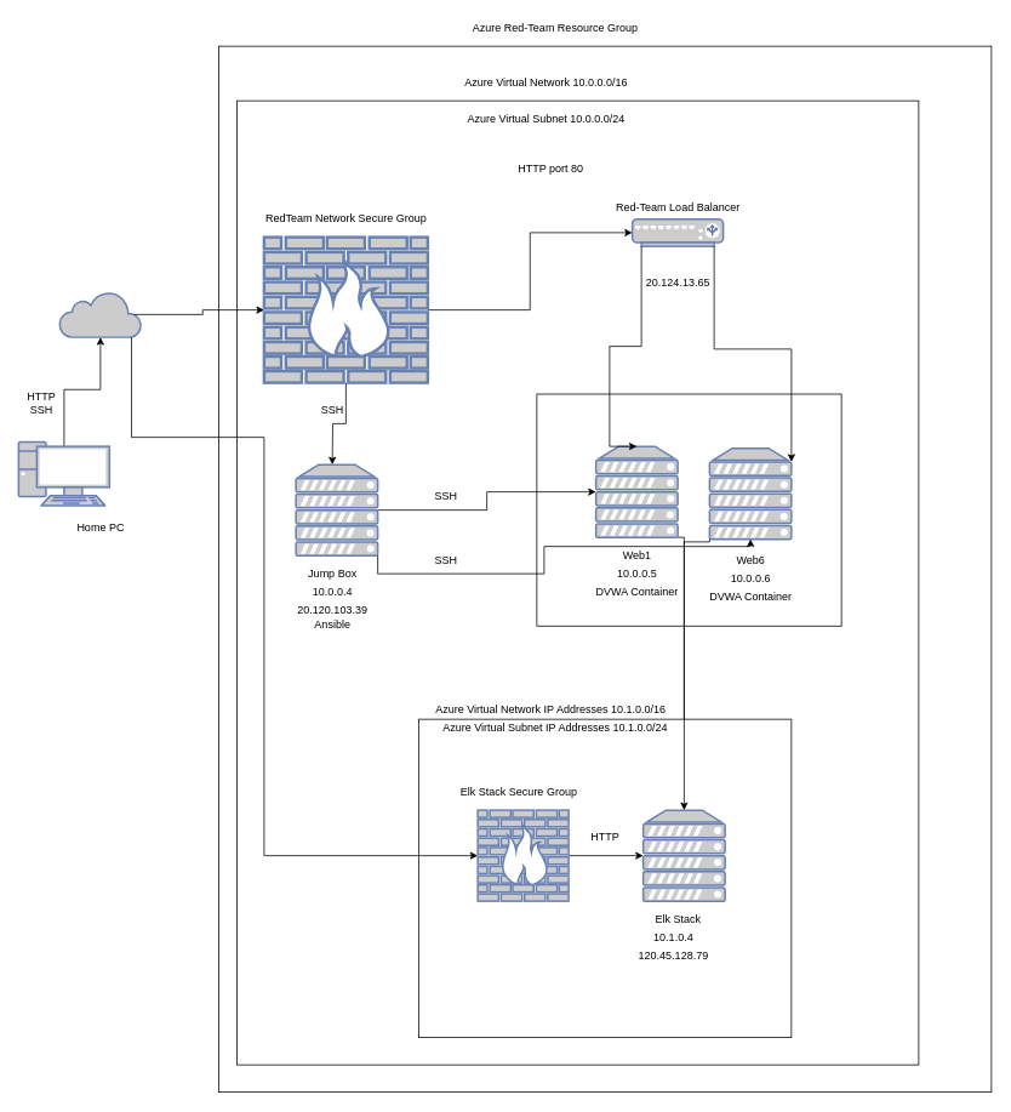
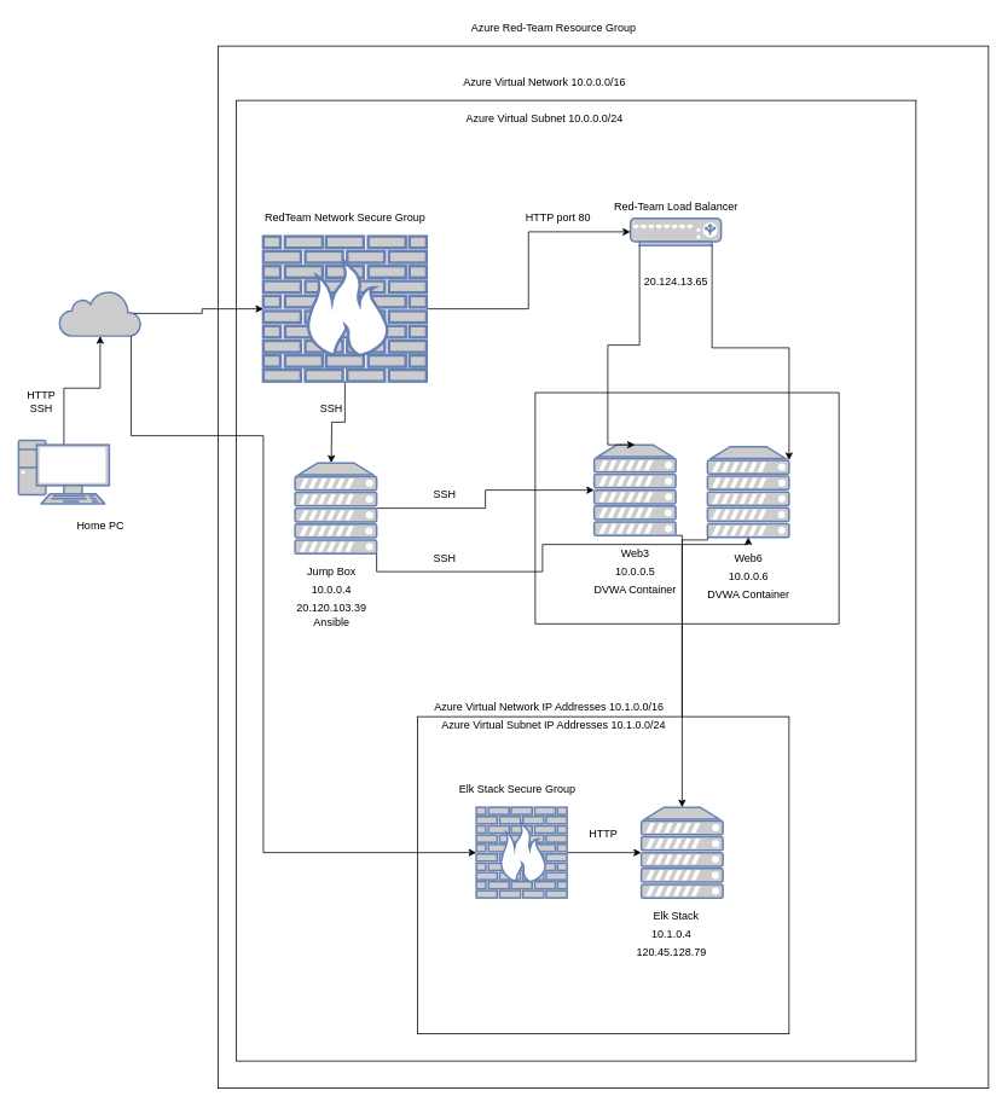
- <mxCell id="39" value="HTTP port 80" style="text;html=1;resizable=0;autosize=1;align=center;verticalAlign=middle;points=[];fillColor=none;strokeColor=none;rounded=0;" parent="1" vertex="1"><mxGeometry x="560" y="175" width="90" height="20" as="geometry" /></mxCell>
+ <mxCell id="39" value="HTTP port 80" style="text;html=1;resizable=0;autosize=1;align=center;verticalAlign=middle;points=[];fillColor=none;strokeColor=none;rounded=0;" parent="1" vertex="1"><mxGeometry x="570" y="230" width="90" height="20" as="geometry" /></mxCell>
- <mxCell id="28" value="Web1" style="text;html=1;resizable=0;autosize=1;align=center;verticalAlign=middle;points=[];fillColor=none;strokeColor=none;rounded=0;" parent="1" vertex="1"><mxGeometry x="675" y="600" width="50" height="20" as="geometry" /></mxCell>
+ <mxCell id="28" value="Web3" style="text;html=1;resizable=0;autosize=1;align=center;verticalAlign=middle;points=[];fillColor=none;strokeColor=none;rounded=0;" parent="1" vertex="1"><mxGeometry x="675" y="600" width="50" height="20" as="geometry" /></mxCell>
